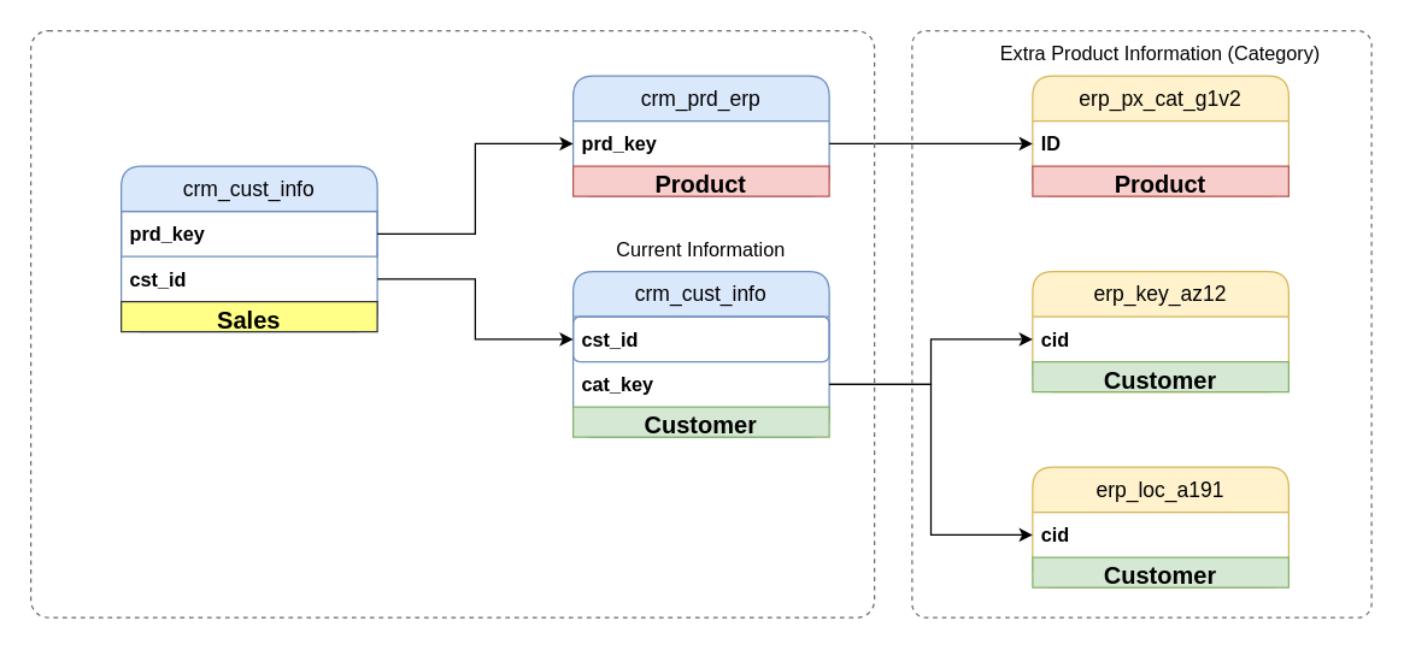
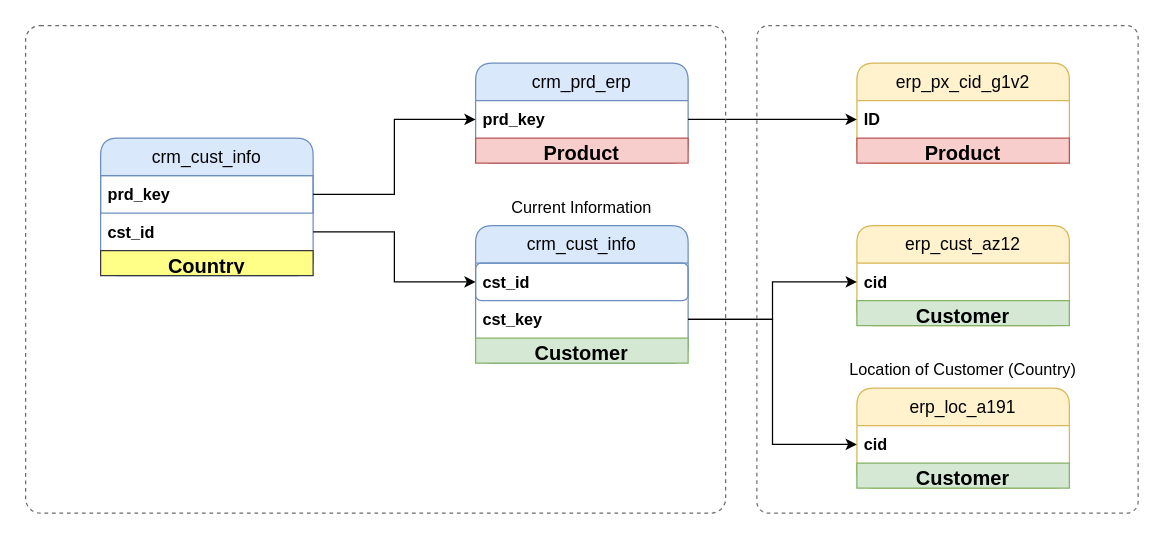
- <mxCell id="28" value="&lt;font style=&quot;font-size: 13px;&quot;&gt;Extra Product Information (Category)&lt;/font&gt;" style="text;html=1;align=center;verticalAlign=middle;whiteSpace=wrap;rounded=0;" parent="1" vertex="1"><mxGeometry x="655" y="20" width="230" height="30" as="geometry" /></mxCell>
- <mxCell id="25" value="&lt;font style=&quot;font-size: 14px;&quot;&gt;erp_px_cat_g1v2&lt;/font&gt;" style="swimlane;fontStyle=0;childLayout=stackLayout;horizontal=1;startSize=30;horizontalStack=0;resizeParent=1;resizeParentMax=0;resizeLast=0;collapsible=1;marginBottom=0;whiteSpace=wrap;html=1;rounded=1;fillColor=#fff2cc;strokeColor=#d6b656;" parent="1" vertex="1"><mxGeometry x="685" y="50" width="170" height="80" as="geometry" /></mxCell>
+ <mxCell id="25" value="&lt;font style=&quot;font-size: 14px;&quot;&gt;erp_px_cid_g1v2&lt;/font&gt;" style="swimlane;fontStyle=0;childLayout=stackLayout;horizontal=1;startSize=30;horizontalStack=0;resizeParent=1;resizeParentMax=0;resizeLast=0;collapsible=1;marginBottom=0;whiteSpace=wrap;html=1;rounded=1;fillColor=#fff2cc;strokeColor=#d6b656;" parent="1" vertex="1"><mxGeometry x="685" y="50" width="170" height="80" as="geometry" /></mxCell>
- <mxCell id="16" value="&lt;font style=&quot;font-size: 14px;&quot;&gt;erp_key_az12&lt;/font&gt;" style="swimlane;fontStyle=0;childLayout=stackLayout;horizontal=1;startSize=30;horizontalStack=0;resizeParent=1;resizeParentMax=0;resizeLast=0;collapsible=1;marginBottom=0;whiteSpace=wrap;html=1;rounded=1;fillColor=#fff2cc;strokeColor=#d6b656;" parent="1" vertex="1"><mxGeometry x="685" y="180" width="170" height="80" as="geometry" /></mxCell>
+ <mxCell id="16" value="&lt;font style=&quot;font-size: 14px;&quot;&gt;erp_cust_az12&lt;/font&gt;" style="swimlane;fontStyle=0;childLayout=stackLayout;horizontal=1;startSize=30;horizontalStack=0;resizeParent=1;resizeParentMax=0;resizeLast=0;collapsible=1;marginBottom=0;whiteSpace=wrap;html=1;rounded=1;fillColor=#fff2cc;strokeColor=#d6b656;" parent="1" vertex="1"><mxGeometry x="685" y="180" width="170" height="80" as="geometry" /></mxCell>
- <mxCell id="13" value="&lt;font style=&quot;font-size: 16px;&quot;&gt;&lt;b&gt;Sales&lt;/b&gt;&lt;/font&gt;" style="text;html=1;strokeColor=#36393d;fillColor=#ffff88;align=center;verticalAlign=middle;whiteSpace=wrap;overflow=hidden;" vertex="1" parent="10"><mxGeometry y="90" width="170" height="20" as="geometry" /></mxCell>
+ <mxCell id="13" value="&lt;font style=&quot;font-size: 16px;&quot;&gt;&lt;b&gt;Country&lt;/b&gt;&lt;/font&gt;" style="text;html=1;strokeColor=#36393d;fillColor=#ffff88;align=center;verticalAlign=middle;whiteSpace=wrap;overflow=hidden;" vertex="1" parent="10"><mxGeometry y="90" width="170" height="20" as="geometry" /></mxCell>
- <mxCell id="4" value="&lt;b&gt;&lt;font style=&quot;font-size: 13px;&quot;&gt;cat_key&lt;/font&gt;&lt;/b&gt;" style="text;strokeColor=none;fillColor=none;align=left;verticalAlign=middle;spacingLeft=4;spacingRight=4;overflow=hidden;points=[[0,0.5],[1,0.5]];portConstraint=eastwest;rotatable=0;whiteSpace=wrap;html=1;rounded=1;" parent="2" vertex="1"><mxGeometry y="60" width="170" height="30" as="geometry" /></mxCell>
+ <mxCell id="4" value="&lt;b&gt;&lt;font style=&quot;font-size: 13px;&quot;&gt;cst_key&lt;/font&gt;&lt;/b&gt;" style="text;strokeColor=none;fillColor=none;align=left;verticalAlign=middle;spacingLeft=4;spacingRight=4;overflow=hidden;points=[[0,0.5],[1,0.5]];portConstraint=eastwest;rotatable=0;whiteSpace=wrap;html=1;rounded=1;" parent="2" vertex="1"><mxGeometry y="60" width="170" height="30" as="geometry" /></mxCell>
+ <mxCell id="22" value="&lt;font style=&quot;font-size: 13px;&quot;&gt;Location of Customer (Country)&lt;/font&gt;" style="text;html=1;align=center;verticalAlign=middle;whiteSpace=wrap;rounded=0;" parent="1" vertex="1"><mxGeometry x="655" y="280" width="230" height="30" as="geometry" /></mxCell>
